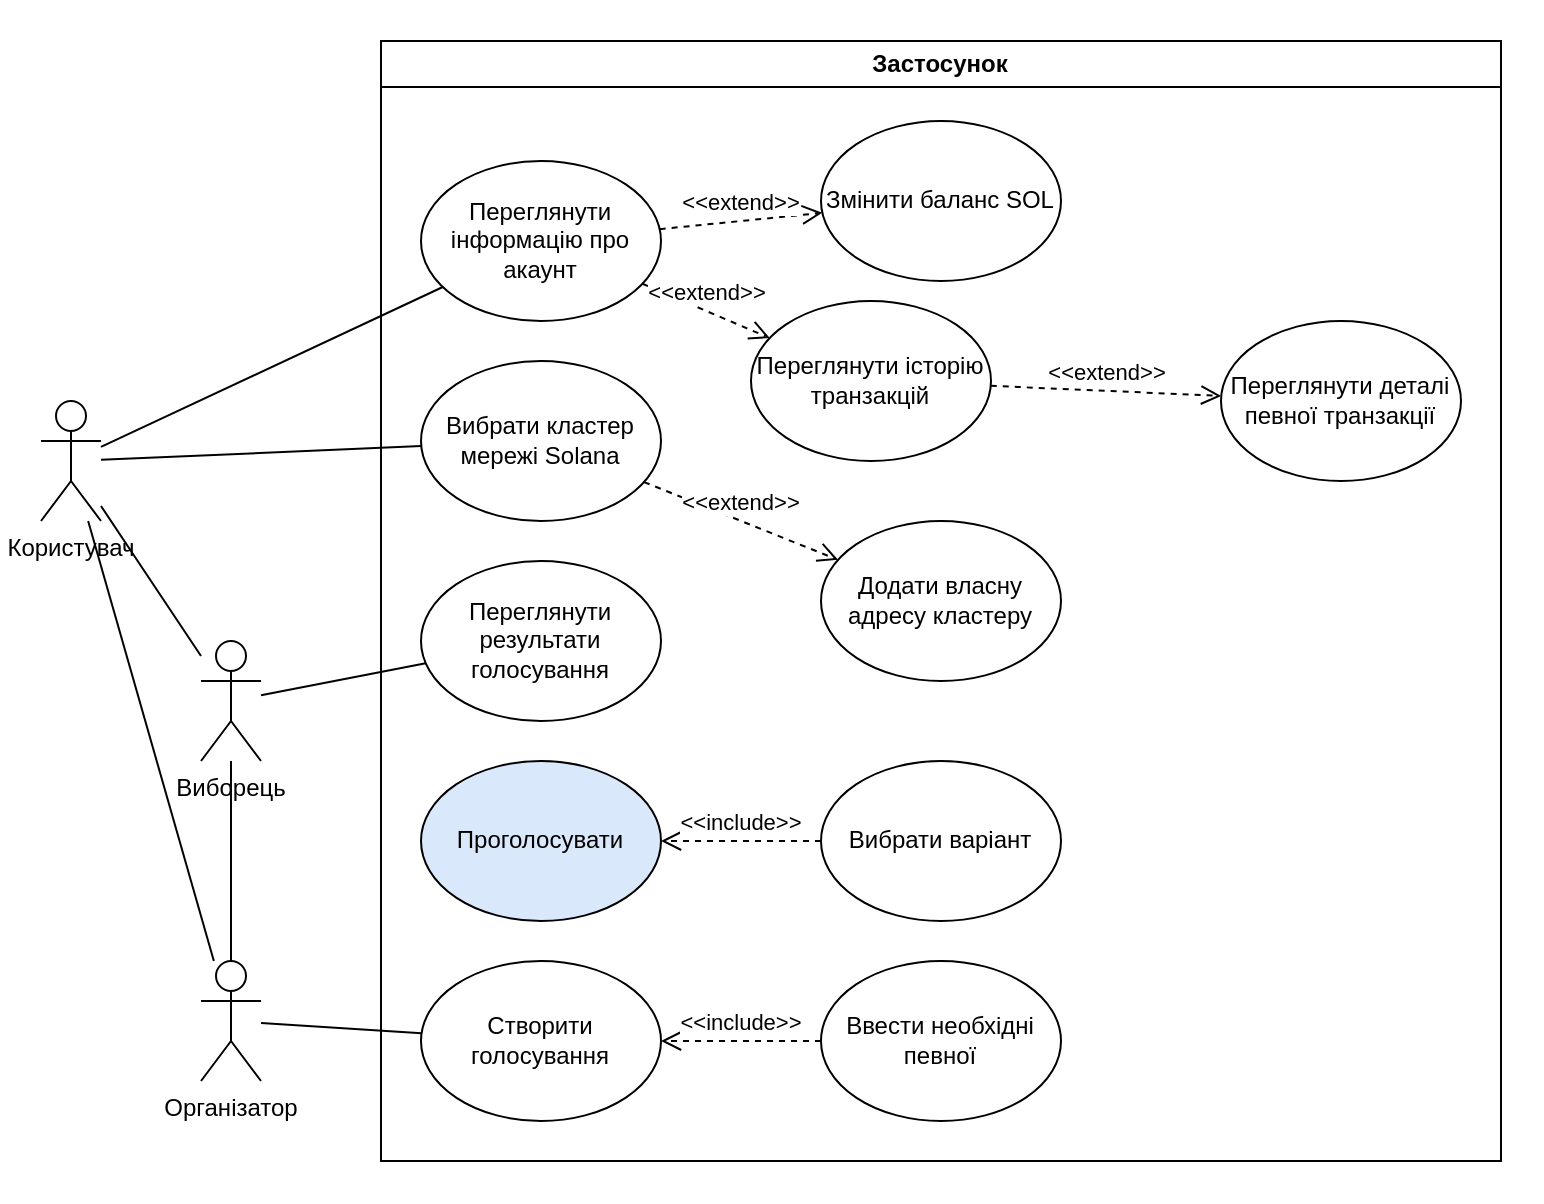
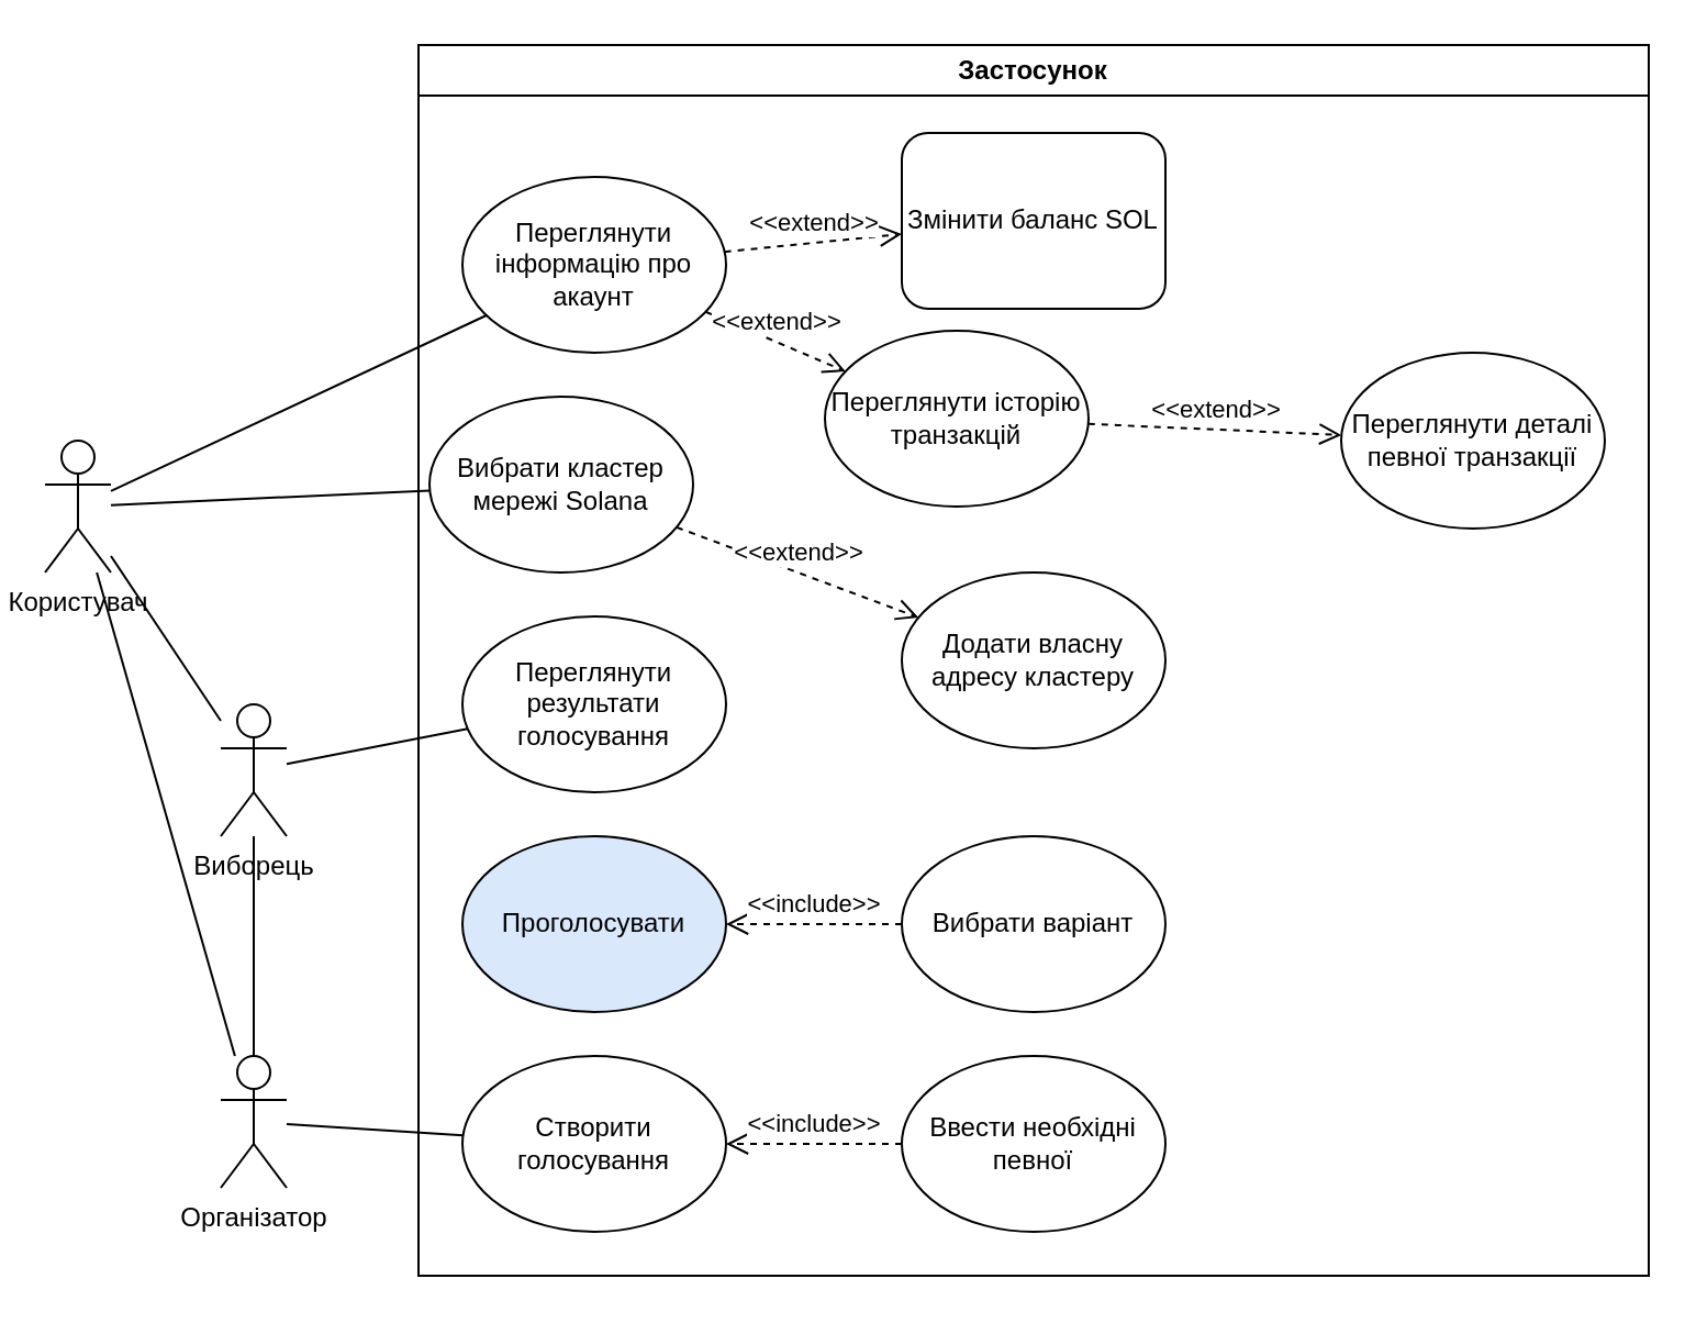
- <mxCell id="14" value="Змінити баланс SOL" style="ellipse;whiteSpace=wrap;html=1;" vertex="1" parent="2"><mxGeometry x="220" y="40" width="120" height="80" as="geometry" /></mxCell>
+ <mxCell id="14" value="Змінити баланс SOL" style="whiteSpace=wrap;html=1;rounded=1;" vertex="1" parent="2"><mxGeometry x="220" y="40" width="120" height="80" as="geometry" /></mxCell>
- <mxCell id="11" value="Вибрати кластер мережі Solana" style="ellipse;whiteSpace=wrap;html=1;" vertex="1" parent="2"><mxGeometry x="20" y="160" width="120" height="80" as="geometry" /></mxCell>
+ <mxCell id="11" value="Вибрати кластер мережі Solana" style="ellipse;whiteSpace=wrap;html=1;" vertex="1" parent="2"><mxGeometry x="5" y="160" width="120" height="80" as="geometry" /></mxCell>
